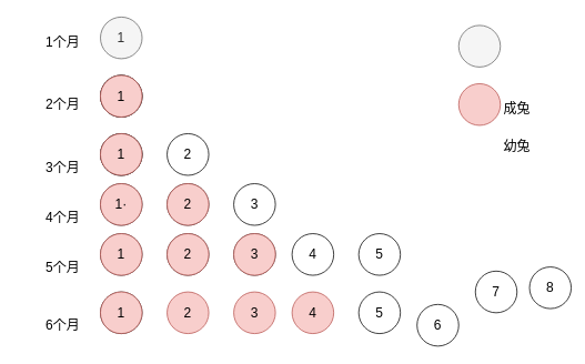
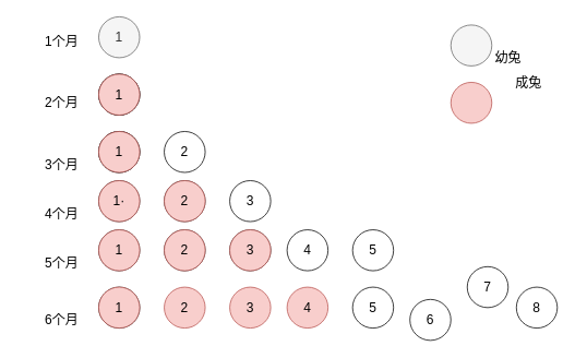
- <mxCell id="35" value="成兔" style="text;html=1;strokeColor=none;fillColor=none;align=center;verticalAlign=middle;whiteSpace=wrap;rounded=0;fontSize=16;" vertex="1" parent="1"><mxGeometry x="600" y="120" width="40" height="20" as="geometry" /></mxCell>
+ <mxCell id="35" value="成兔" style="text;html=1;strokeColor=none;fillColor=none;align=center;verticalAlign=middle;whiteSpace=wrap;rounded=0;fontSize=16;" vertex="1" parent="1"><mxGeometry x="625" y="90" width="40" height="20" as="geometry" /></mxCell>
- <mxCell id="34" value="幼兔" style="text;html=1;strokeColor=none;fillColor=none;align=center;verticalAlign=middle;whiteSpace=wrap;rounded=0;fontSize=16;" vertex="1" parent="1"><mxGeometry x="600" y="165" width="40" height="20" as="geometry" /></mxCell>
+ <mxCell id="34" value="幼兔" style="text;html=1;strokeColor=none;fillColor=none;align=center;verticalAlign=middle;whiteSpace=wrap;rounded=0;fontSize=16;" vertex="1" parent="1"><mxGeometry x="600" y="60" width="40" height="20" as="geometry" /></mxCell>
- <mxCell id="31" value="8" style="ellipse;whiteSpace=wrap;html=1;aspect=fixed;fontSize=16;" vertex="1" parent="1"><mxGeometry x="635" y="320" width="50" height="50" as="geometry" /></mxCell>
+ <mxCell id="31" value="8" style="ellipse;whiteSpace=wrap;html=1;aspect=fixed;fontSize=16;" vertex="1" parent="1"><mxGeometry x="630" y="350" width="50" height="50" as="geometry" /></mxCell>
